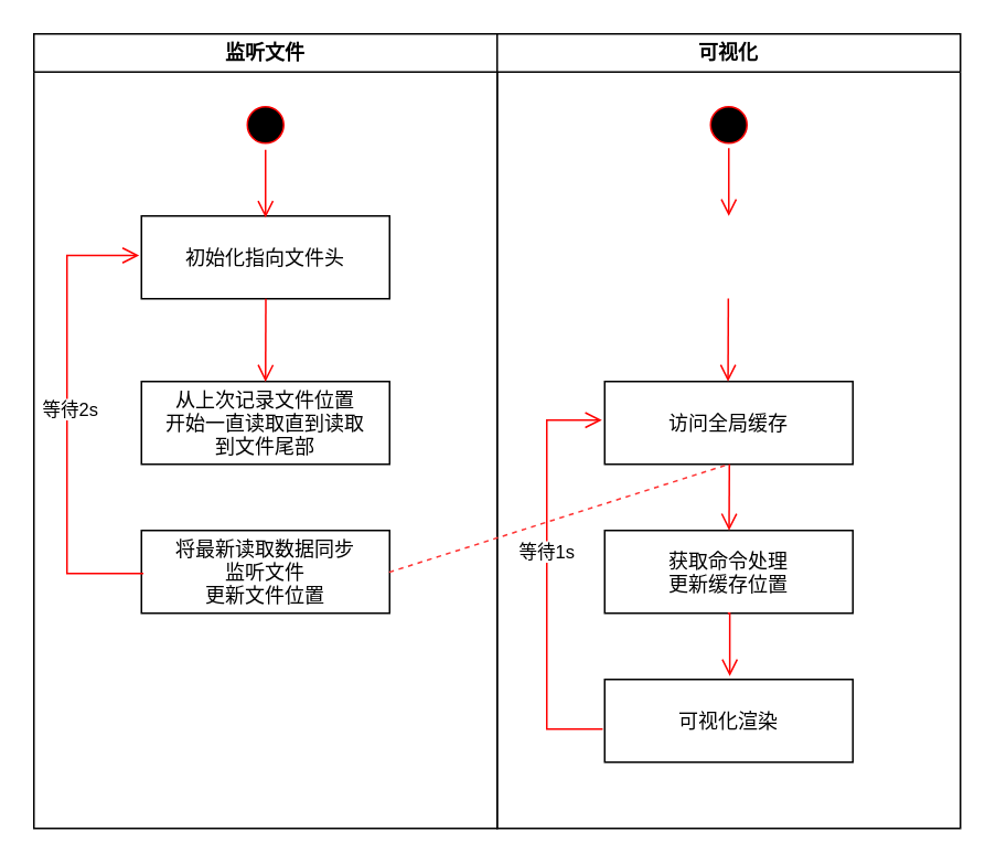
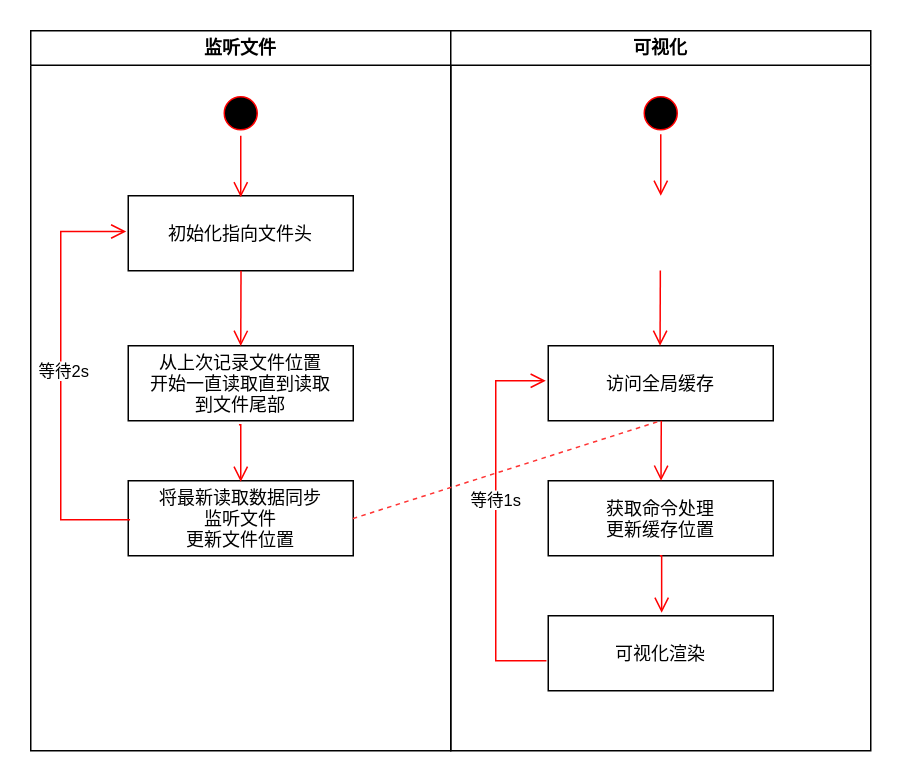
+ <mxCell id="9" value="" style="edgeStyle=elbowEdgeStyle;elbow=horizontal;verticalAlign=bottom;endArrow=open;endSize=8;strokeColor=#FF0000;endFill=1;rounded=0;exitX=0.492;exitY=1.053;exitDx=0;exitDy=0;entryX=0.496;entryY=0.014;entryDx=0;entryDy=0;entryPerimeter=0;exitPerimeter=0;" parent="2" source="4" target="5" edge="1"><mxGeometry x="-314.82" y="30" as="geometry"><mxPoint x="139.58" y="311" as="targetPoint" /><mxPoint x="140.18" y="270" as="sourcePoint" /><Array as="points"><mxPoint x="140" y="320" /></Array></mxGeometry></mxCell>
